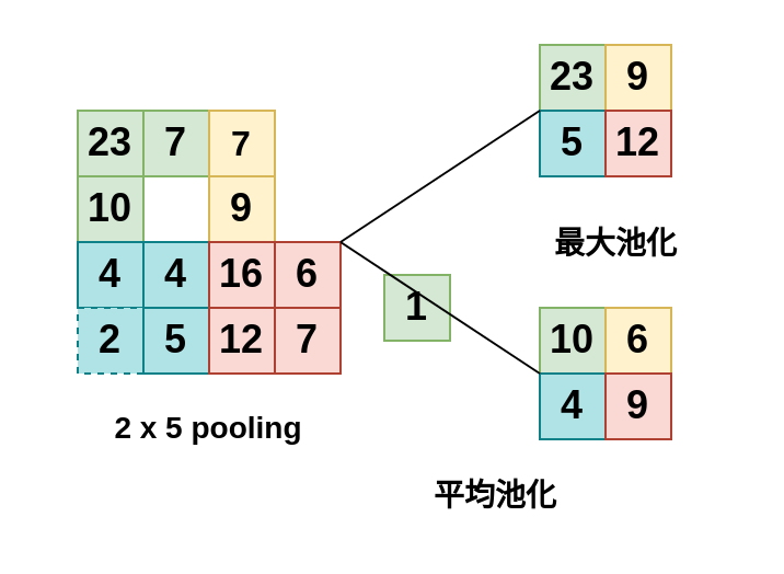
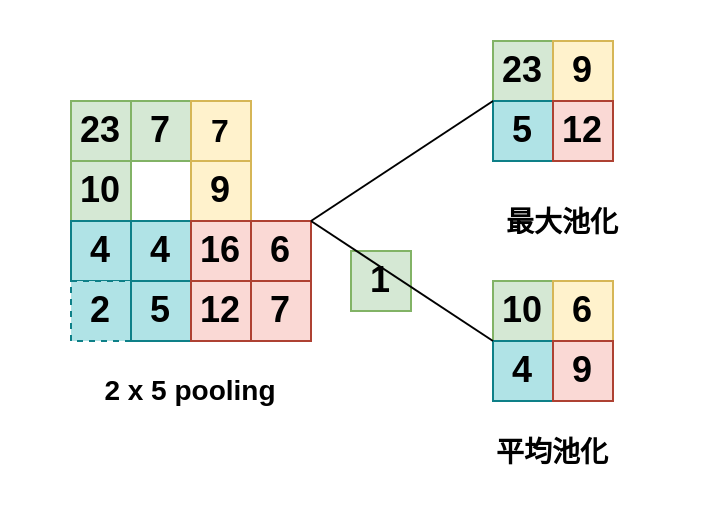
- <mxCell id="26" value="&lt;font style=&quot;font-size: 14px&quot;&gt;&lt;b&gt;平均池化&lt;/b&gt;&lt;/font&gt;" style="text;html=1;strokeColor=none;fillColor=none;align=center;verticalAlign=middle;whiteSpace=wrap;rounded=0;fontSize=18;" vertex="1" parent="1"><mxGeometry x="176" y="210" width="100" height="30" as="geometry" /></mxCell>
+ <mxCell id="26" value="&lt;font style=&quot;font-size: 14px&quot;&gt;&lt;b&gt;平均池化&lt;/b&gt;&lt;/font&gt;" style="text;html=1;strokeColor=none;fillColor=none;align=center;verticalAlign=middle;whiteSpace=wrap;rounded=0;fontSize=18;" vertex="1" parent="1"><mxGeometry x="226" y="210" width="100" height="30" as="geometry" /></mxCell>
